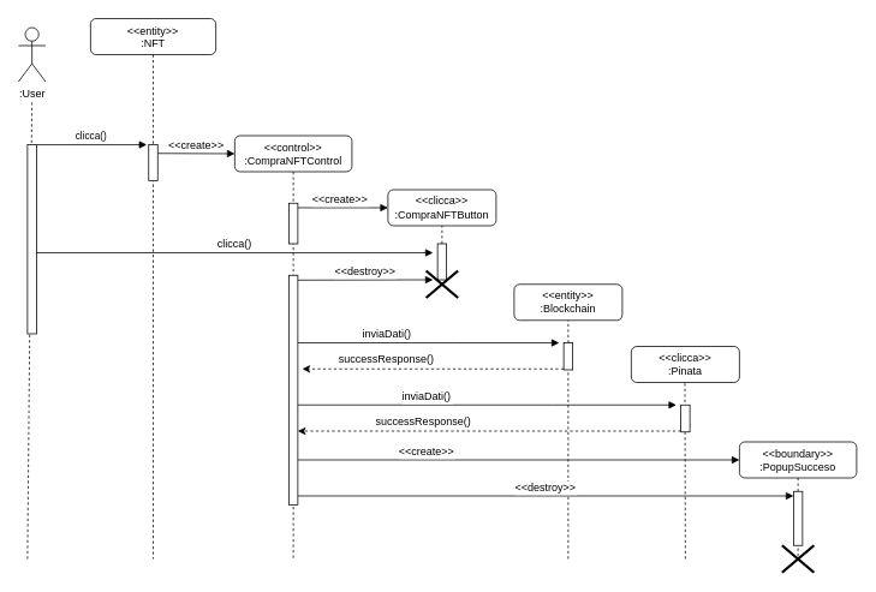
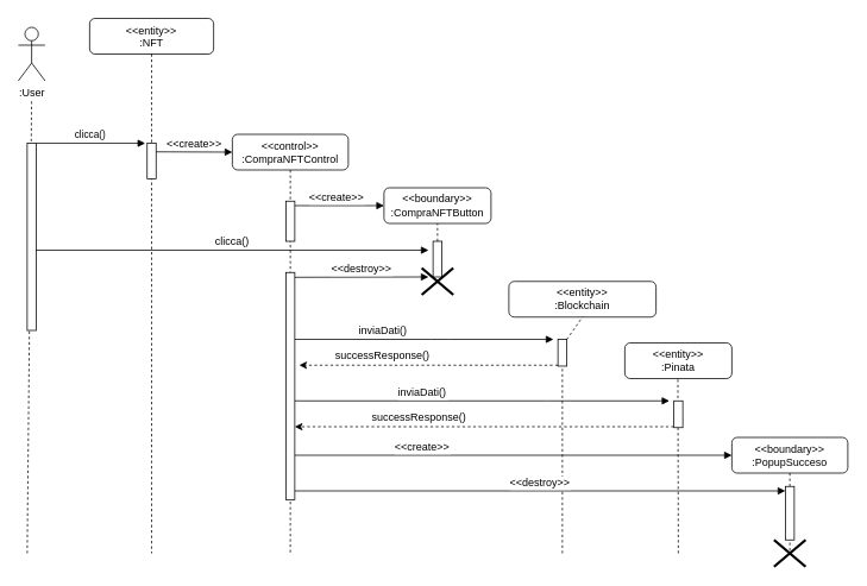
- <mxCell id="26" value="&amp;lt;&amp;lt;clicca&amp;gt;&amp;gt;&lt;br&gt;:CompraNFTButton" style="rounded=1;whiteSpace=wrap;html=1;" parent="1" vertex="1"><mxGeometry x="430" y="210" width="120" height="40" as="geometry" /></mxCell>
+ <mxCell id="26" value="&amp;lt;&amp;lt;boundary&amp;gt;&amp;gt;&lt;br&gt;:CompraNFTButton" style="rounded=1;whiteSpace=wrap;html=1;" parent="1" vertex="1"><mxGeometry x="430" y="210" width="120" height="40" as="geometry" /></mxCell>
- <mxCell id="14" value="&amp;lt;&amp;lt;entity&amp;gt;&amp;gt;&lt;br&gt;:Blockchain" style="rounded=1;whiteSpace=wrap;html=1;" parent="1" vertex="1"><mxGeometry x="570" y="315" width="120" height="40" as="geometry" /></mxCell>
+ <mxCell id="14" value="&amp;lt;&amp;lt;entity&amp;gt;&amp;gt;&lt;br&gt;:Blockchain" style="rounded=1;whiteSpace=wrap;html=1;" parent="1" vertex="1"><mxGeometry x="570" y="315" width="165" height="40" as="geometry" /></mxCell>
- <mxCell id="33" value="&amp;lt;&amp;lt;clicca&amp;gt;&amp;gt;&lt;br&gt;:Pinata" style="rounded=1;whiteSpace=wrap;html=1;" vertex="1" parent="1"><mxGeometry x="700" y="384" width="120" height="40" as="geometry" /></mxCell>
+ <mxCell id="33" value="&amp;lt;&amp;lt;entity&amp;gt;&amp;gt;&lt;br&gt;:Pinata" style="rounded=1;whiteSpace=wrap;html=1;" vertex="1" parent="1"><mxGeometry x="700" y="384" width="120" height="40" as="geometry" /></mxCell>
